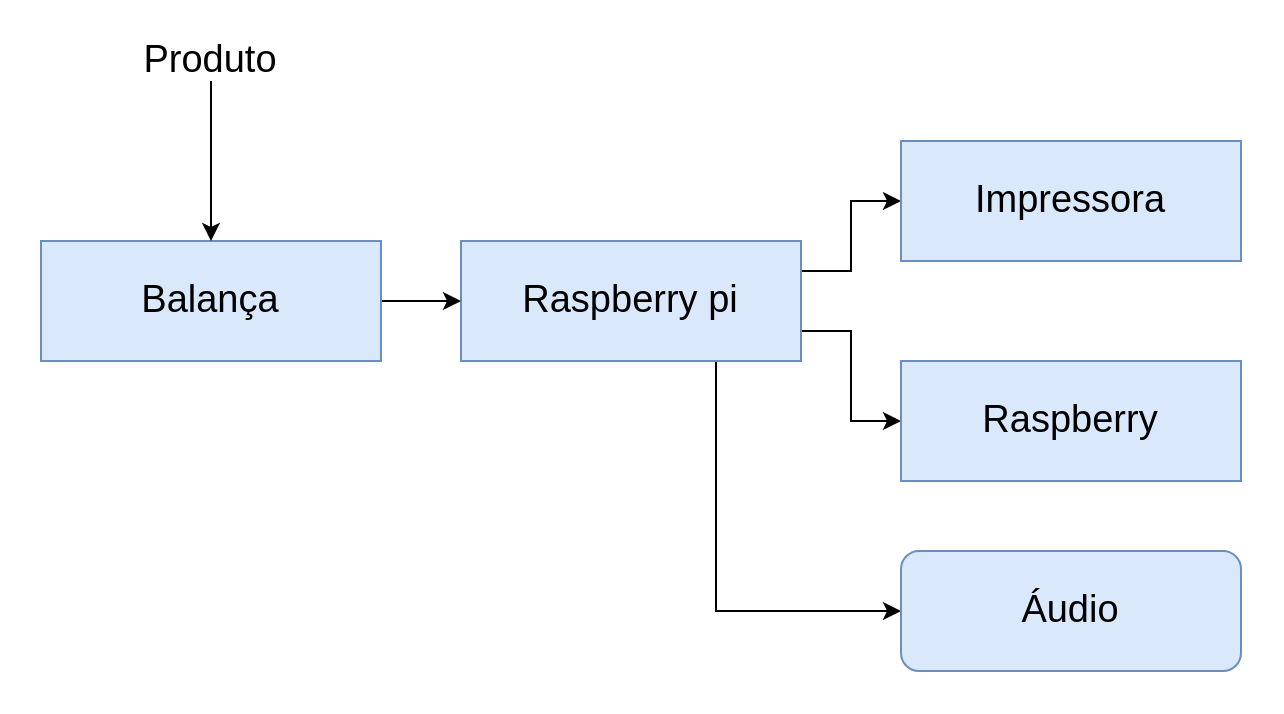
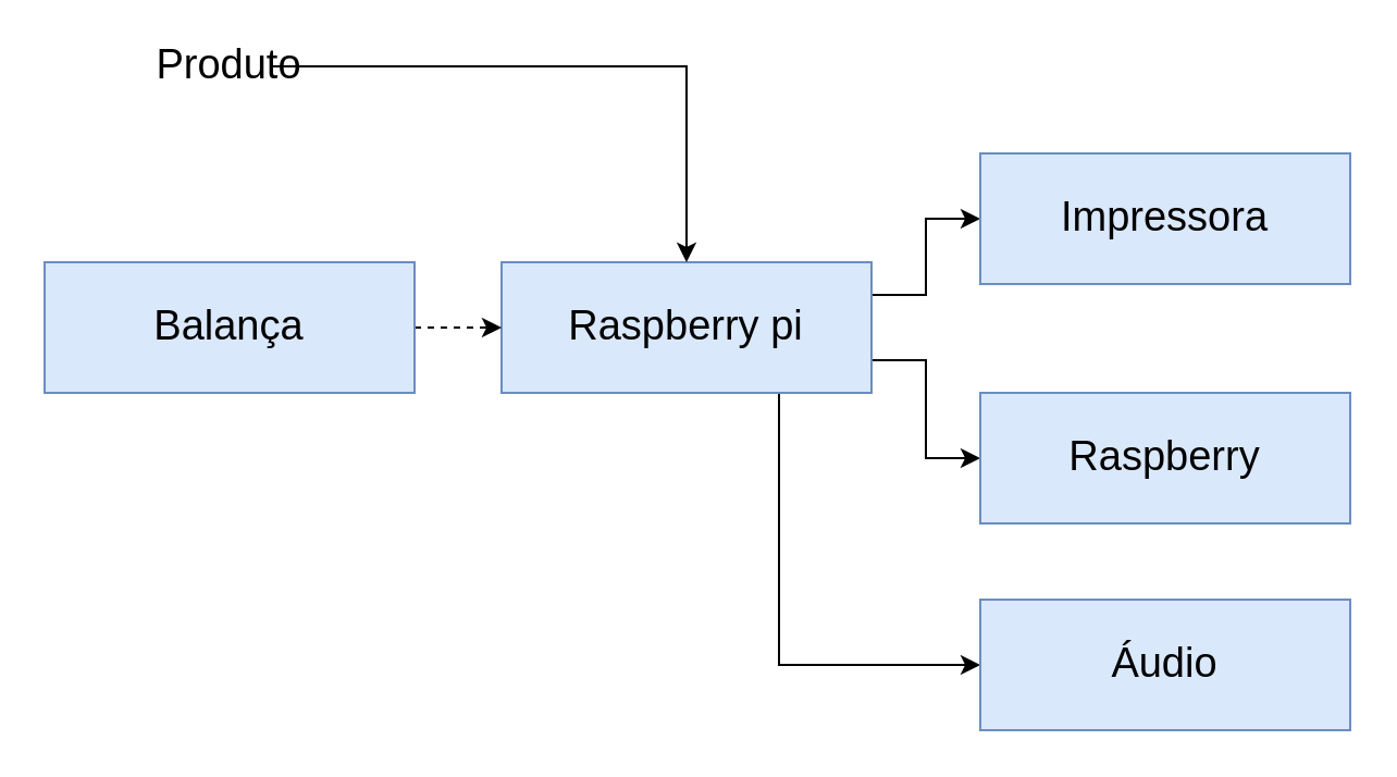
- <mxCell id="11" style="edgeStyle=orthogonalEdgeStyle;rounded=0;orthogonalLoop=1;jettySize=auto;html=1;" parent="1" source="12" target="10" edge="1"><mxGeometry relative="1" as="geometry" /></mxCell>
+ <mxCell id="11" style="edgeStyle=orthogonalEdgeStyle;rounded=0;orthogonalLoop=1;jettySize=auto;html=1;" parent="1" source="12" target="5" edge="1"><mxGeometry relative="1" as="geometry" /></mxCell>
- <mxCell id="9" style="edgeStyle=orthogonalEdgeStyle;rounded=0;orthogonalLoop=1;jettySize=auto;html=1;entryX=0;entryY=0.5;entryDx=0;entryDy=0;" parent="1" source="10" target="5" edge="1"><mxGeometry relative="1" as="geometry" /></mxCell>
+ <mxCell id="9" style="edgeStyle=orthogonalEdgeStyle;rounded=0;orthogonalLoop=1;jettySize=auto;html=1;entryX=0;entryY=0.5;entryDx=0;entryDy=0;dashed=1;" parent="1" source="10" target="5" edge="1"><mxGeometry relative="1" as="geometry" /></mxCell>
- <mxCell id="8" value="&lt;span style=&quot;font-size: 19px&quot;&gt;Áudio&lt;/span&gt;" style="whiteSpace=wrap;html=1;align=center;fillColor=#dae8fc;strokeColor=#6c8ebf;rounded=1;" parent="1" vertex="1"><mxGeometry x="450" y="275" width="170" height="60" as="geometry" /></mxCell>
+ <mxCell id="8" value="&lt;span style=&quot;font-size: 19px&quot;&gt;Áudio&lt;/span&gt;" style="rounded=0;whiteSpace=wrap;html=1;align=center;fillColor=#dae8fc;strokeColor=#6c8ebf;" parent="1" vertex="1"><mxGeometry x="450" y="275" width="170" height="60" as="geometry" /></mxCell>
